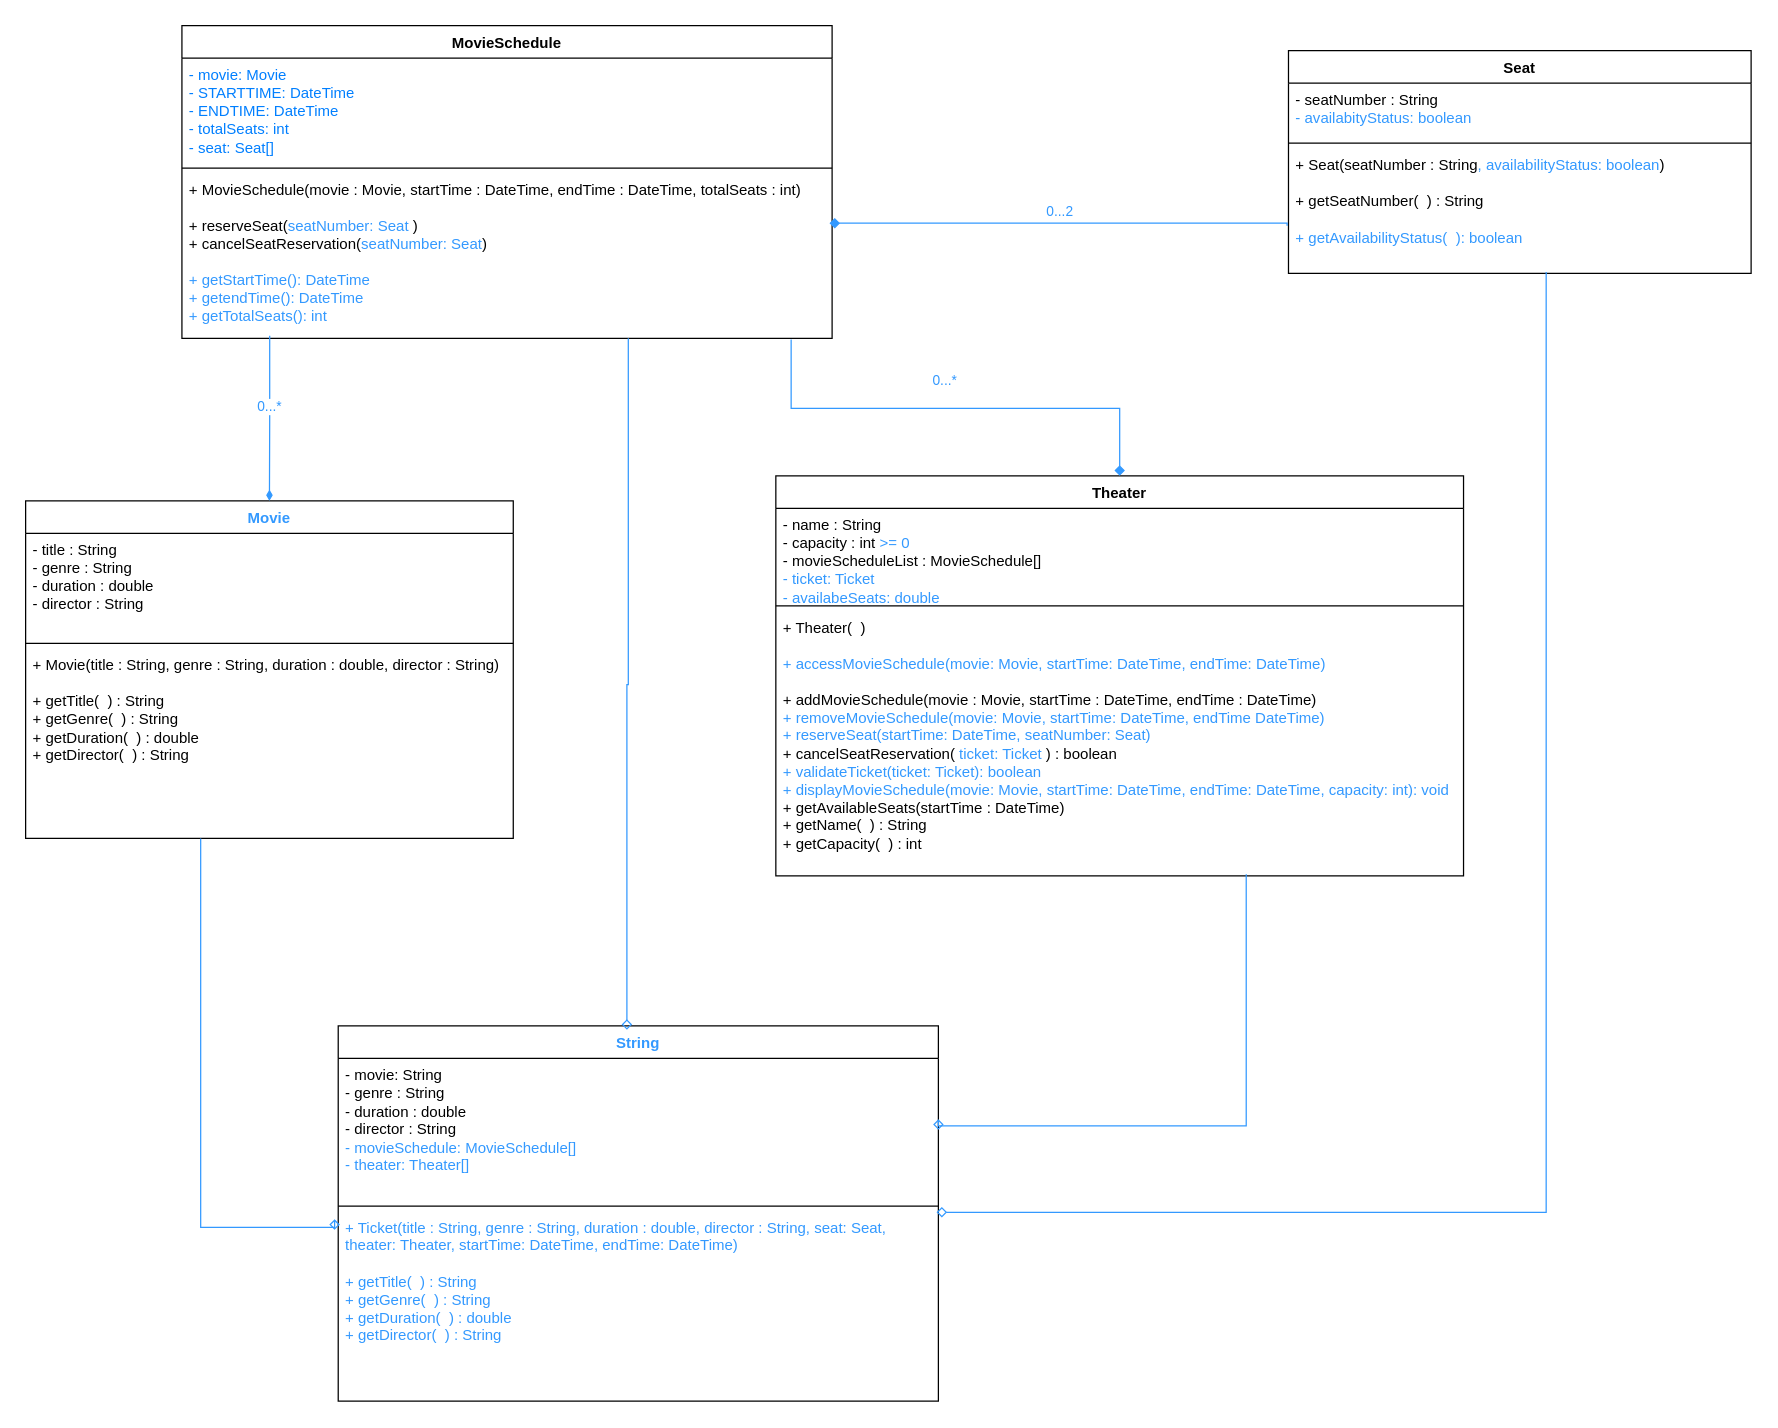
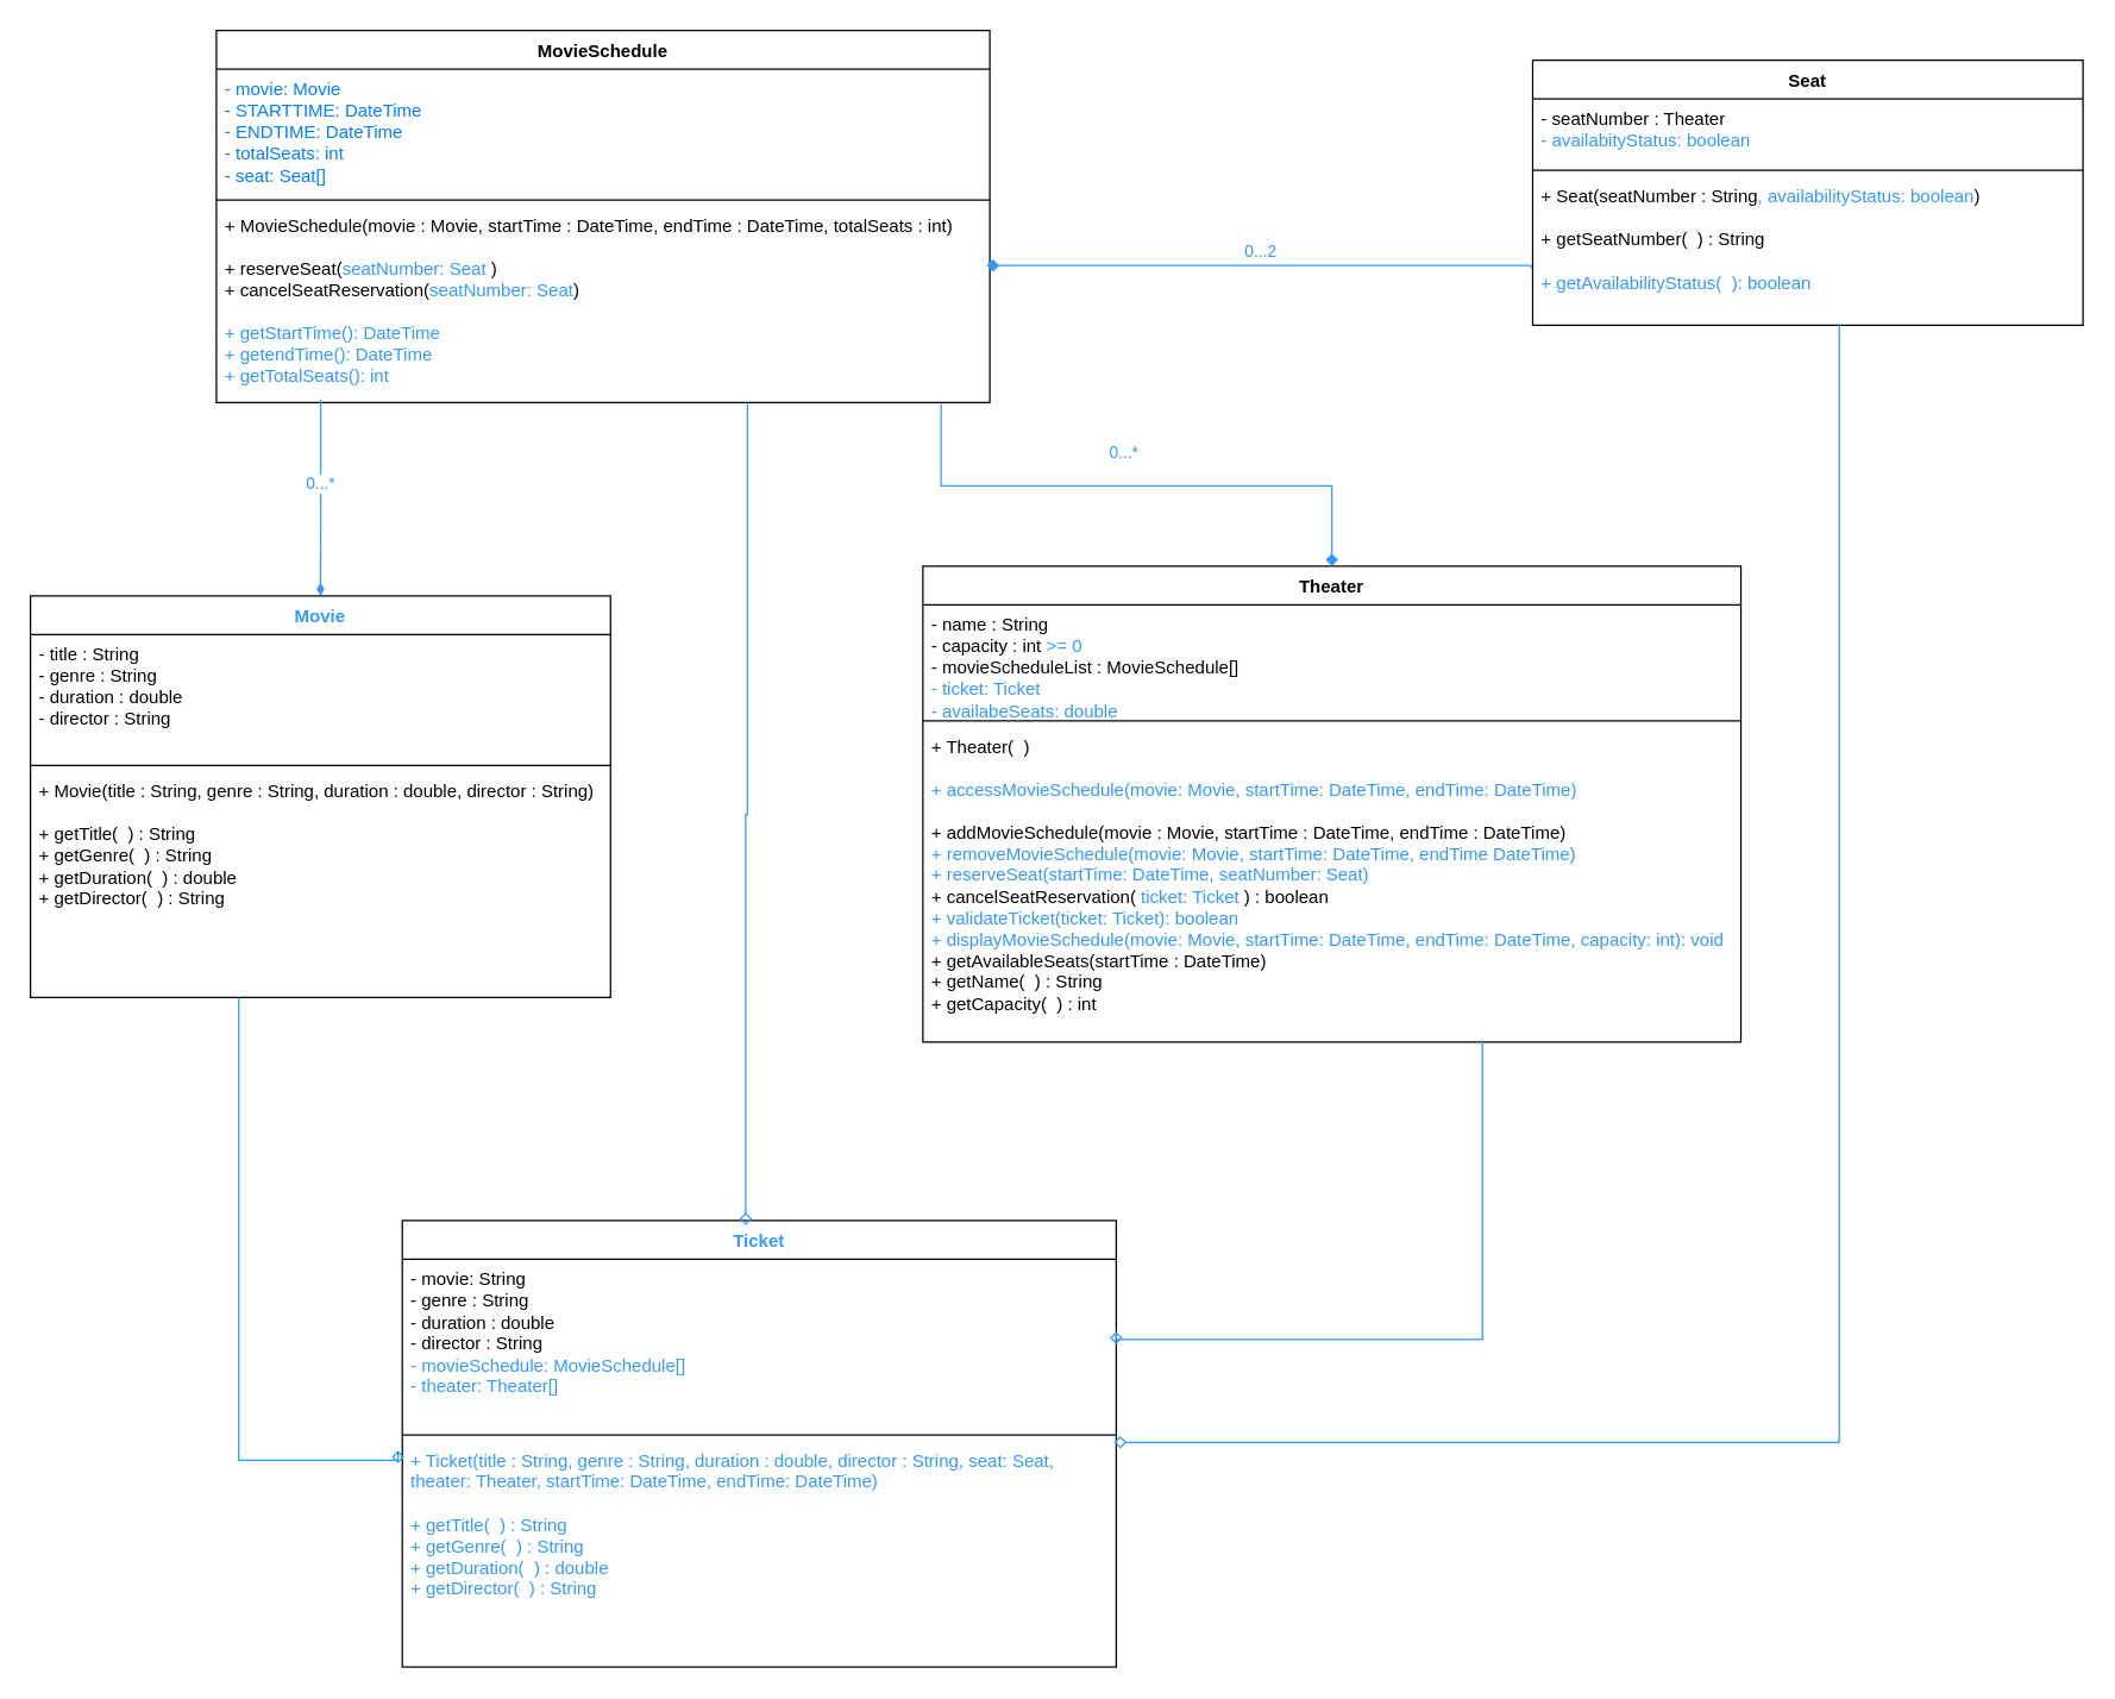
- <mxCell id="3" value="- seatNumber : String&lt;br&gt;&lt;font color=&quot;#3399ff&quot;&gt;- availabityStatus: boolean&lt;/font&gt;" style="text;strokeColor=none;fillColor=none;align=left;verticalAlign=top;spacingLeft=4;spacingRight=4;overflow=hidden;rotatable=0;points=[[0,0.5],[1,0.5]];portConstraint=eastwest;whiteSpace=wrap;html=1;" vertex="1" parent="2"><mxGeometry y="26" width="370" height="44" as="geometry" /></mxCell>
+ <mxCell id="3" value="- seatNumber : Theater&lt;br&gt;&lt;font color=&quot;#3399ff&quot;&gt;- availabityStatus: boolean&lt;/font&gt;" style="text;strokeColor=none;fillColor=none;align=left;verticalAlign=top;spacingLeft=4;spacingRight=4;overflow=hidden;rotatable=0;points=[[0,0.5],[1,0.5]];portConstraint=eastwest;whiteSpace=wrap;html=1;" vertex="1" parent="2"><mxGeometry y="26" width="370" height="44" as="geometry" /></mxCell>
- <mxCell id="20" value="&lt;font color=&quot;#3399ff&quot;&gt;String&lt;/font&gt;" style="swimlane;fontStyle=1;align=center;verticalAlign=top;childLayout=stackLayout;horizontal=1;startSize=26;horizontalStack=0;resizeParent=1;resizeParentMax=0;resizeLast=0;collapsible=1;marginBottom=0;whiteSpace=wrap;html=1;" vertex="1" parent="1"><mxGeometry x="270" y="820" width="480" height="300" as="geometry" /></mxCell>
+ <mxCell id="20" value="&lt;font color=&quot;#3399ff&quot;&gt;Ticket&lt;/font&gt;" style="swimlane;fontStyle=1;align=center;verticalAlign=top;childLayout=stackLayout;horizontal=1;startSize=26;horizontalStack=0;resizeParent=1;resizeParentMax=0;resizeLast=0;collapsible=1;marginBottom=0;whiteSpace=wrap;html=1;" vertex="1" parent="1"><mxGeometry x="270" y="820" width="480" height="300" as="geometry" /></mxCell>
